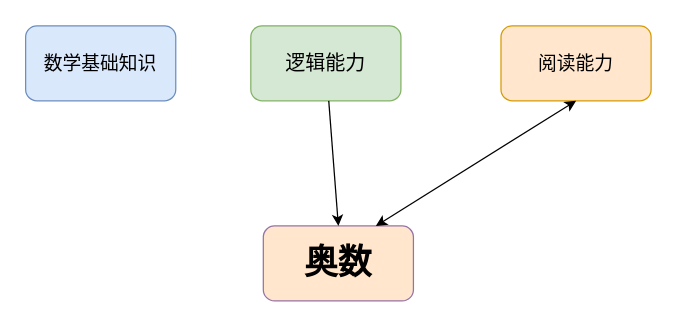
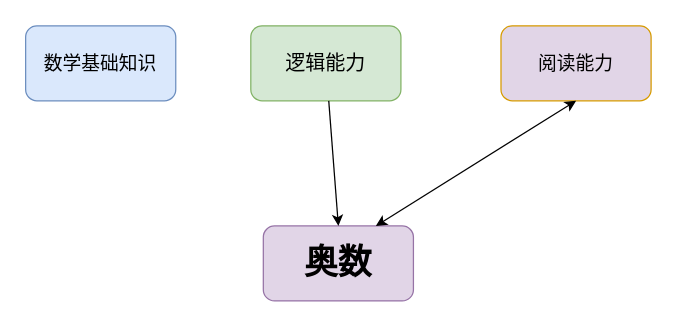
- <mxCell id="4" value="阅读能力" style="rounded=1;whiteSpace=wrap;html=1;fillColor=#ffe6cc;strokeColor=#d79b00;fontSize=15;" vertex="1" parent="1"><mxGeometry x="400" y="20" width="120" height="60" as="geometry" /></mxCell>
+ <mxCell id="4" value="阅读能力" style="rounded=1;whiteSpace=wrap;html=1;fillColor=#e1d5e7;strokeColor=#d79b00;fontSize=15;" vertex="1" parent="1"><mxGeometry x="400" y="20" width="120" height="60" as="geometry" /></mxCell>
- <mxCell id="5" value="奥数" style="rounded=1;whiteSpace=wrap;html=1;fillColor=#ffe6cc;strokeColor=#9673a6;fontStyle=1;fontSize=27;" vertex="1" parent="1"><mxGeometry x="210" y="180" width="120" height="60" as="geometry" /></mxCell>
+ <mxCell id="5" value="奥数" style="rounded=1;whiteSpace=wrap;html=1;fillColor=#e1d5e7;strokeColor=#9673a6;fontStyle=1;fontSize=27;" vertex="1" parent="1"><mxGeometry x="210" y="180" width="120" height="60" as="geometry" /></mxCell>
